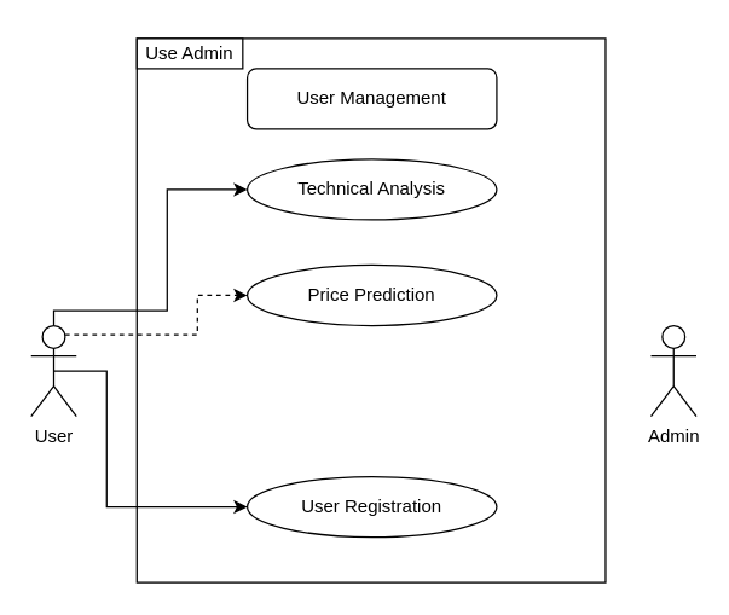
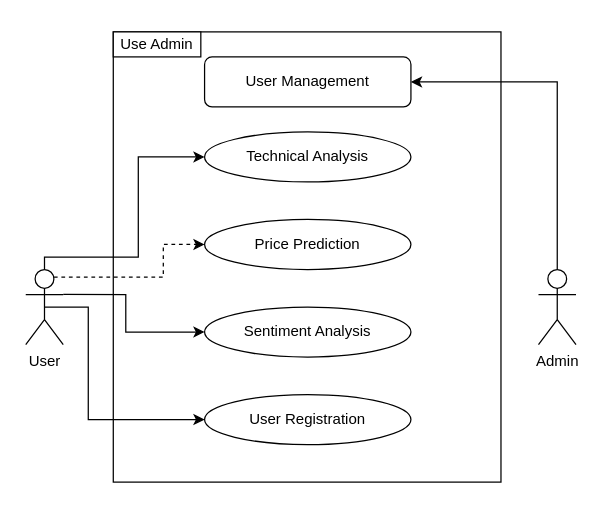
+ <mxCell id="8" style="edgeStyle=orthogonalEdgeStyle;rounded=0;orthogonalLoop=1;jettySize=auto;html=1;exitX=0.5;exitY=0;exitDx=0;exitDy=0;exitPerimeter=0;entryX=1;entryY=0.5;entryDx=0;entryDy=0;" parent="1" source="9" target="10" edge="1"><mxGeometry relative="1" as="geometry" /></mxCell>
+ <mxCell id="4" style="edgeStyle=orthogonalEdgeStyle;rounded=0;orthogonalLoop=1;jettySize=auto;html=1;exitX=1;exitY=0.333;exitDx=0;exitDy=0;exitPerimeter=0;entryX=0;entryY=0.5;entryDx=0;entryDy=0;" parent="1" source="7" target="12" edge="1"><mxGeometry relative="1" as="geometry"><Array as="points"><mxPoint x="100" y="235" /><mxPoint x="100" y="265" /></Array></mxGeometry></mxCell>
+ <mxCell id="12" value="Sentiment Analysis" style="ellipse;whiteSpace=wrap;html=1;" parent="1" vertex="1"><mxGeometry x="163" y="245" width="165" height="40" as="geometry" /></mxCell>
